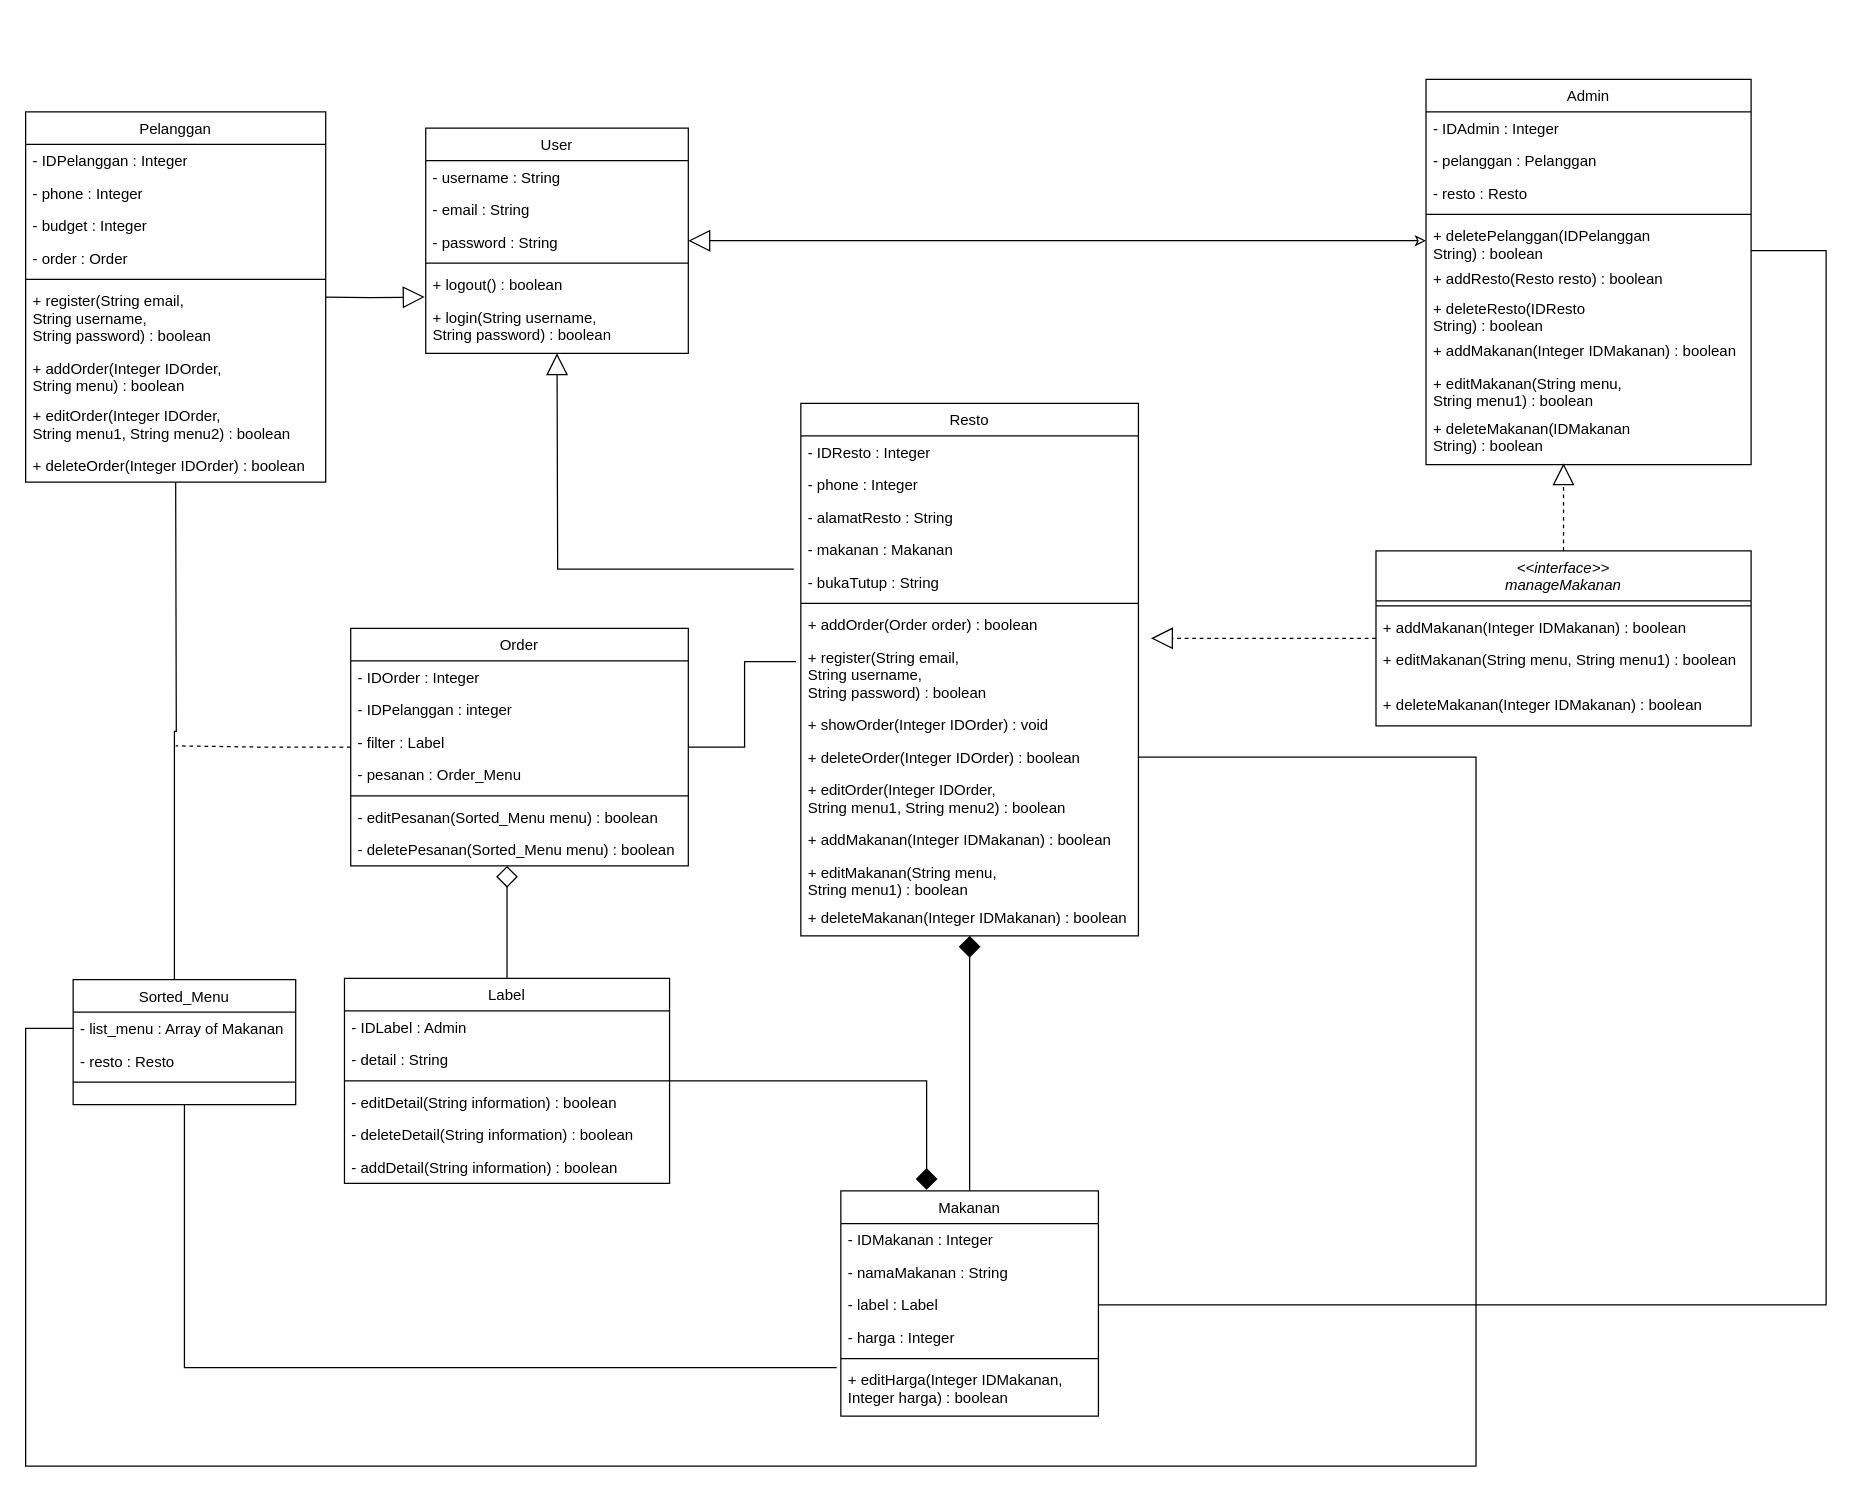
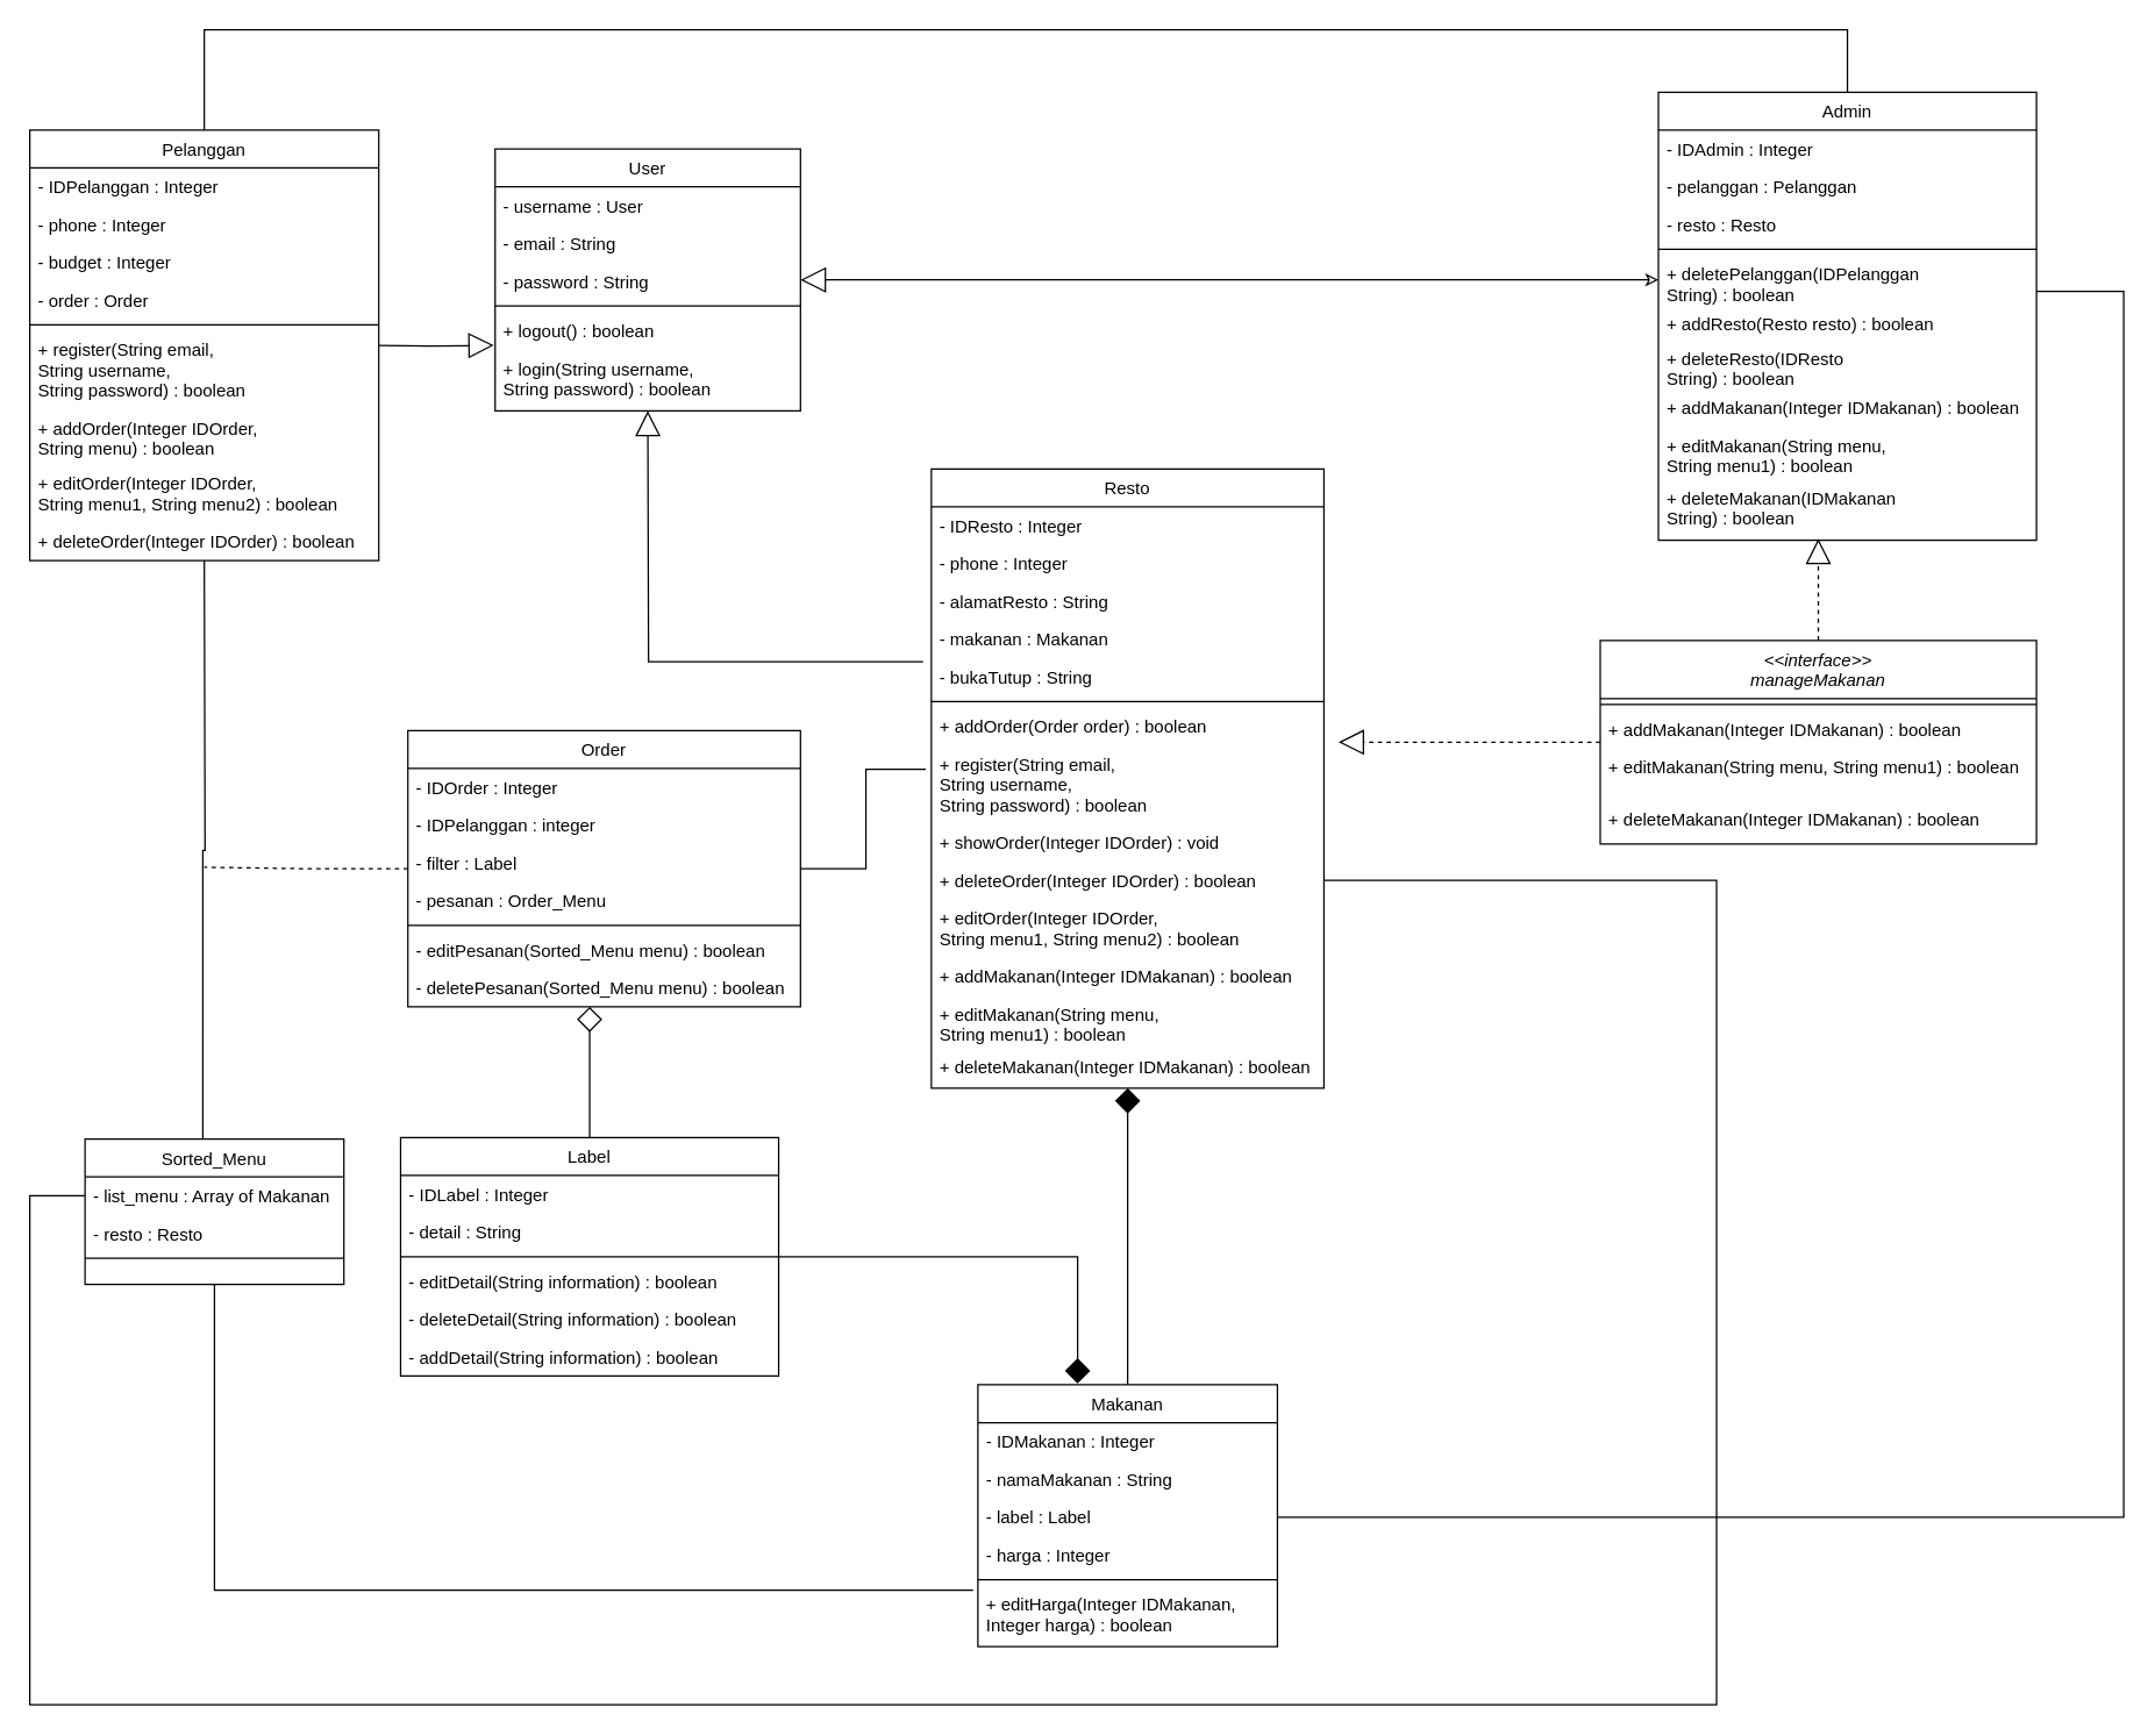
+ <mxCell id="2" style="edgeStyle=orthogonalEdgeStyle;rounded=0;orthogonalLoop=1;jettySize=auto;html=1;entryX=0.5;entryY=0;entryDx=0;entryDy=0;exitX=0.5;exitY=0;exitDx=0;exitDy=0;endArrow=none;endFill=0;" edge="1" parent="1" source="3" target="58"><mxGeometry relative="1" as="geometry"><Array as="points"><mxPoint x="140" y="20" /><mxPoint x="1270" y="20" /></Array></mxGeometry></mxCell>
- <mxCell id="51" value="- username : String" style="text;align=left;verticalAlign=top;spacingLeft=4;spacingRight=4;overflow=hidden;rotatable=0;points=[[0,0.5],[1,0.5]];portConstraint=eastwest;fontStyle=0" vertex="1" parent="50"><mxGeometry y="26" width="210" height="26" as="geometry" /></mxCell>
+ <mxCell id="51" value="- username : User" style="text;align=left;verticalAlign=top;spacingLeft=4;spacingRight=4;overflow=hidden;rotatable=0;points=[[0,0.5],[1,0.5]];portConstraint=eastwest;fontStyle=0" vertex="1" parent="50"><mxGeometry y="26" width="210" height="26" as="geometry" /></mxCell>
- <mxCell id="73" value="- IDLabel : Admin" style="text;align=left;verticalAlign=top;spacingLeft=4;spacingRight=4;overflow=hidden;rotatable=0;points=[[0,0.5],[1,0.5]];portConstraint=eastwest;" vertex="1" parent="72"><mxGeometry y="26" width="260" height="26" as="geometry" /></mxCell>
+ <mxCell id="73" value="- IDLabel : Integer" style="text;align=left;verticalAlign=top;spacingLeft=4;spacingRight=4;overflow=hidden;rotatable=0;points=[[0,0.5],[1,0.5]];portConstraint=eastwest;" vertex="1" parent="72"><mxGeometry y="26" width="260" height="26" as="geometry" /></mxCell>
